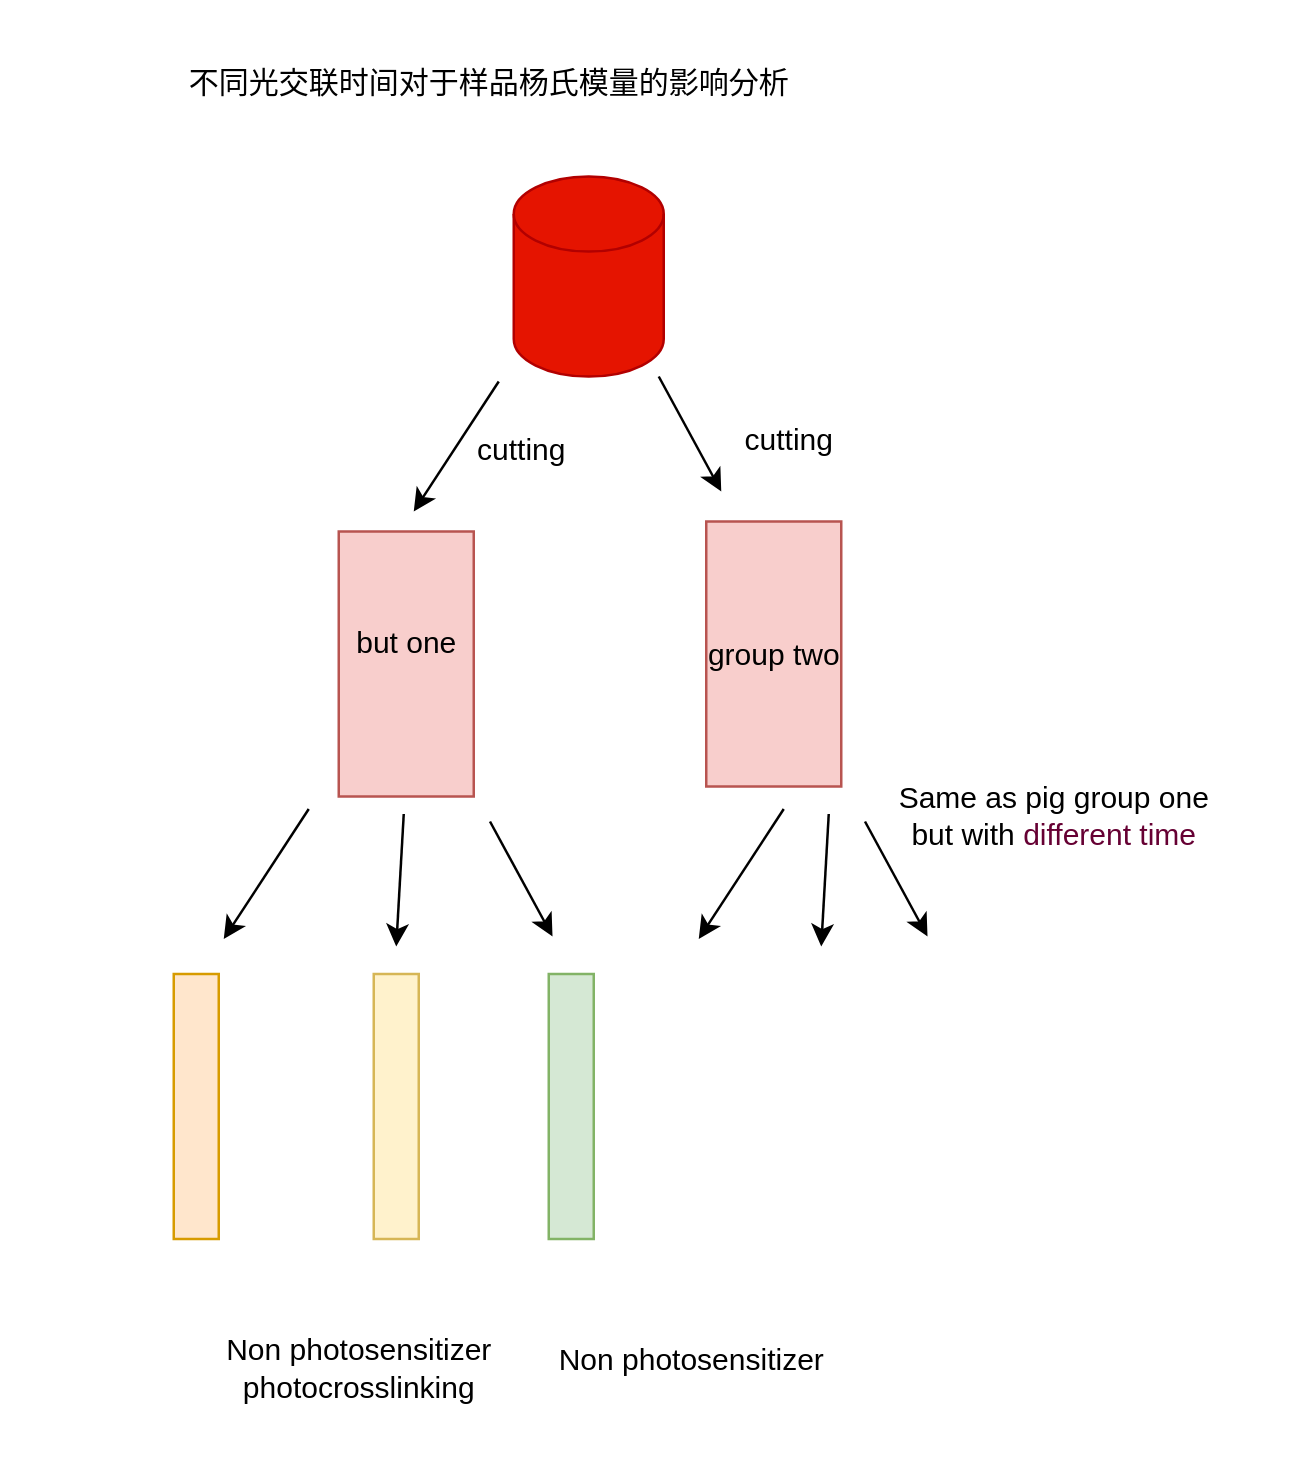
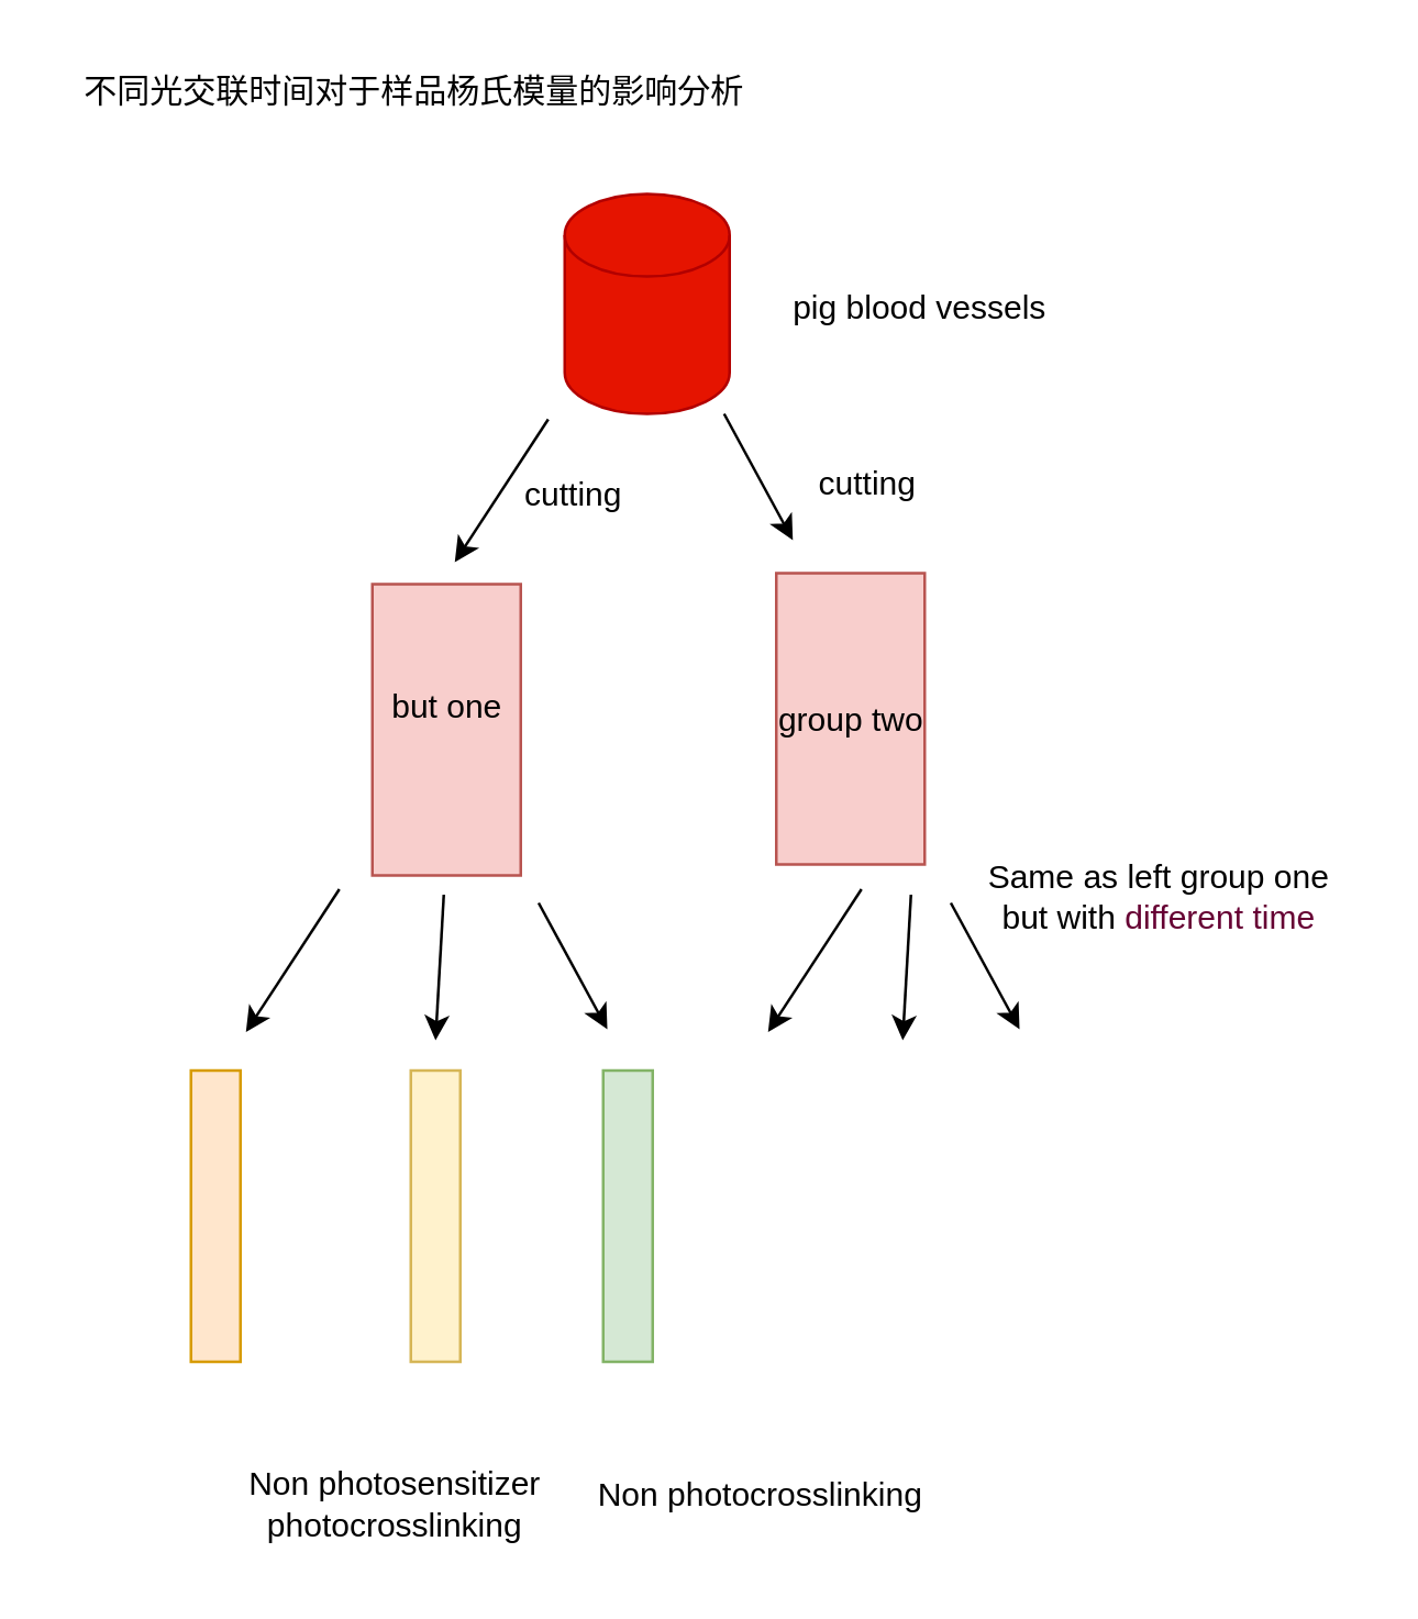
- <mxCell id="24" value="&lt;div&gt;不同光交联时间对于样品杨氏模量的影响分析&lt;/div&gt;" style="text;html=1;align=center;verticalAlign=middle;resizable=0;points=[];autosize=1;strokeColor=none;fillColor=none;" vertex="1" parent="1"><mxGeometry x="65.5" y="20" width="258" height="26" as="geometry" /></mxCell>
+ <mxCell id="24" value="&lt;div&gt;不同光交联时间对于样品杨氏模量的影响分析&lt;/div&gt;" style="text;html=1;align=center;verticalAlign=middle;resizable=0;points=[];autosize=1;strokeColor=none;fillColor=none;" vertex="1" parent="1"><mxGeometry x="20.5" y="20" width="258" height="26" as="geometry" /></mxCell>
+ <mxCell id="3" value="pig blood vessels" style="text;html=1;align=center;verticalAlign=middle;resizable=0;points=[];autosize=1;strokeColor=none;fillColor=none;" vertex="1" parent="1"><mxGeometry x="276" y="99" width="115" height="26" as="geometry" /></mxCell>
- <mxCell id="21" value="&lt;div&gt;Same as pig group one&lt;br&gt;&lt;/div&gt;&lt;div&gt;but with &lt;font data-darkreader-inline-color=&quot;&quot; style=&quot;--darkreader-inline-color: #ff85c2;&quot; color=&quot;#660033&quot;&gt;different time&lt;/font&gt;&lt;br&gt;&lt;/div&gt;" style="text;html=1;align=center;verticalAlign=middle;resizable=0;points=[];autosize=1;strokeColor=none;fillColor=none;" vertex="1" parent="1"><mxGeometry x="348" y="305" width="146" height="41" as="geometry" /></mxCell>
+ <mxCell id="21" value="&lt;div&gt;Same as left group one&lt;br&gt;&lt;/div&gt;&lt;div&gt;but with &lt;font data-darkreader-inline-color=&quot;&quot; style=&quot;--darkreader-inline-color: #ff85c2;&quot; color=&quot;#660033&quot;&gt;different time&lt;/font&gt;&lt;br&gt;&lt;/div&gt;" style="text;html=1;align=center;verticalAlign=middle;resizable=0;points=[];autosize=1;strokeColor=none;fillColor=none;" vertex="1" parent="1"><mxGeometry x="348" y="305" width="146" height="41" as="geometry" /></mxCell>
- <mxCell id="17" value="Non photosensitizer" style="text;html=1;align=center;verticalAlign=middle;resizable=0;points=[];autosize=1;strokeColor=none;fillColor=none;" vertex="1" parent="1"><mxGeometry x="205" y="530.5" width="142" height="26" as="geometry" /></mxCell>
+ <mxCell id="17" value="Non photocrosslinking" style="text;html=1;align=center;verticalAlign=middle;resizable=0;points=[];autosize=1;strokeColor=none;fillColor=none;" vertex="1" parent="1"><mxGeometry x="205" y="530.5" width="142" height="26" as="geometry" /></mxCell>
